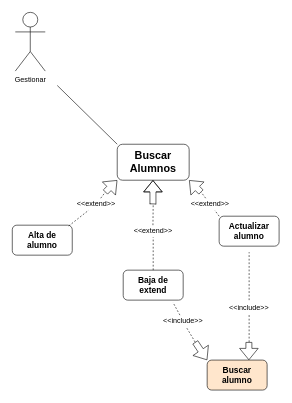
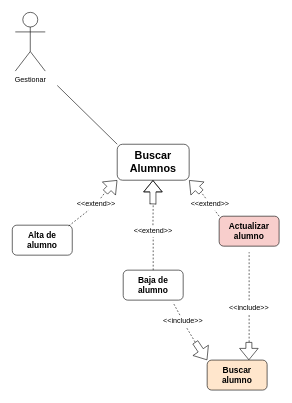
- <mxCell id="6" value="&lt;h3&gt;Actualizar alumno&lt;/h3&gt;" style="rounded=1;whiteSpace=wrap;html=1;" vertex="1" parent="1"><mxGeometry x="365" y="360" width="100" height="50" as="geometry" /></mxCell>
+ <mxCell id="6" value="&lt;h3&gt;Actualizar alumno&lt;/h3&gt;" style="rounded=1;whiteSpace=wrap;html=1;fillColor=#f8cecc;" vertex="1" parent="1"><mxGeometry x="365" y="360" width="100" height="50" as="geometry" /></mxCell>
- <mxCell id="7" value="&lt;h3&gt;Baja de extend&lt;/h3&gt;" style="rounded=1;whiteSpace=wrap;html=1;" vertex="1" parent="1"><mxGeometry x="205" y="450" width="100" height="50" as="geometry" /></mxCell>
+ <mxCell id="7" value="&lt;h3&gt;Baja de alumno&lt;/h3&gt;" style="rounded=1;whiteSpace=wrap;html=1;" vertex="1" parent="1"><mxGeometry x="205" y="450" width="100" height="50" as="geometry" /></mxCell>
